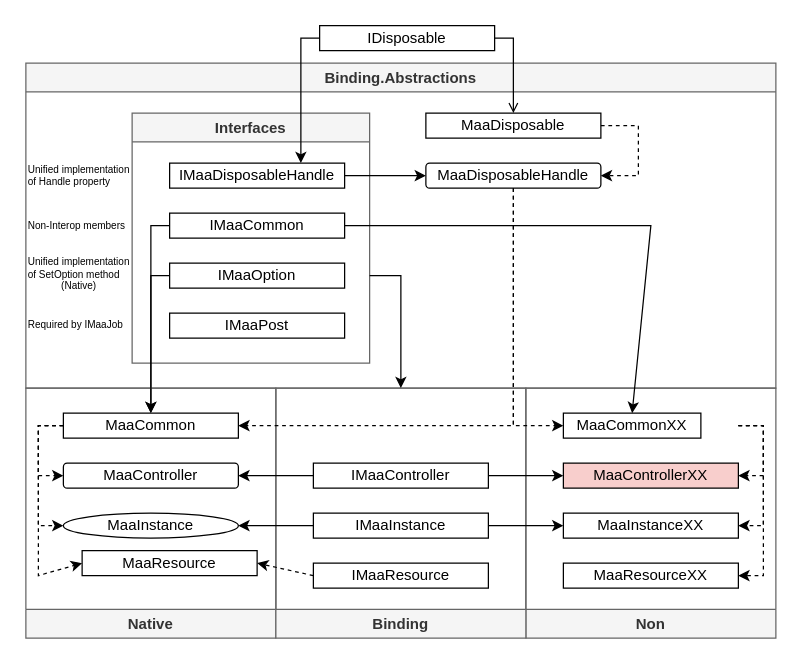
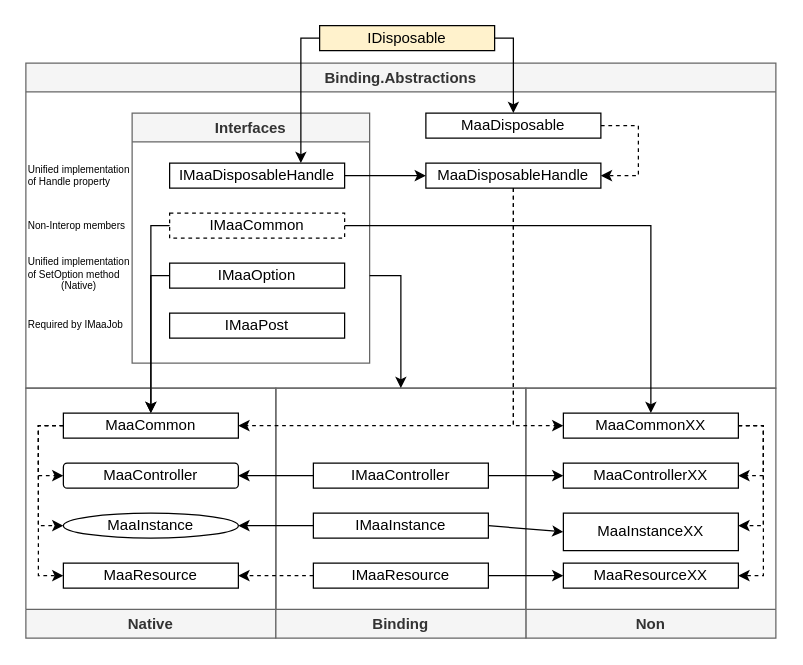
- <mxCell id="17" value="IDisposable" style="rounded=0;whiteSpace=wrap;html=1;" vertex="1" parent="1"><mxGeometry x="255" y="20" width="140" height="20" as="geometry" /></mxCell>
+ <mxCell id="17" value="IDisposable" style="rounded=0;whiteSpace=wrap;html=1;fillColor=#fff2cc;" vertex="1" parent="1"><mxGeometry x="255" y="20" width="140" height="20" as="geometry" /></mxCell>
- <mxCell id="34" value="" style="endArrow=open;html=1;entryX=0.5;entryY=0;entryDx=0;entryDy=0;rounded=0;exitX=1;exitY=0.5;exitDx=0;exitDy=0;" edge="1" parent="1" source="17" target="3"><mxGeometry width="50" height="50" relative="1" as="geometry"><mxPoint x="476" y="-5" as="sourcePoint" /><mxPoint x="440" y="85" as="targetPoint" /><Array as="points"><mxPoint x="410" y="30" /></Array></mxGeometry></mxCell>
+ <mxCell id="34" value="" style="endArrow=classic;html=1;entryX=0.5;entryY=0;entryDx=0;entryDy=0;rounded=0;exitX=1;exitY=0.5;exitDx=0;exitDy=0;" edge="1" parent="1" source="17" target="3"><mxGeometry width="50" height="50" relative="1" as="geometry"><mxPoint x="476" y="-5" as="sourcePoint" /><mxPoint x="440" y="85" as="targetPoint" /><Array as="points"><mxPoint x="410" y="30" /></Array></mxGeometry></mxCell>
- <mxCell id="4" value="MaaDisposableHandle" style="whiteSpace=wrap;html=1;rounded=1;" vertex="1" parent="2"><mxGeometry x="320" y="80" width="140" height="20" as="geometry" /></mxCell>
+ <mxCell id="4" value="MaaDisposableHandle" style="rounded=0;whiteSpace=wrap;html=1;" vertex="1" parent="2"><mxGeometry x="320" y="80" width="140" height="20" as="geometry" /></mxCell>
- <mxCell id="8" value="IMaaCommon" style="rounded=0;whiteSpace=wrap;html=1;" vertex="1" parent="6"><mxGeometry x="30" y="80" width="140" height="20" as="geometry" /></mxCell>
+ <mxCell id="8" value="IMaaCommon" style="rounded=0;whiteSpace=wrap;html=1;dashed=1;" vertex="1" parent="6"><mxGeometry x="30" y="80" width="140" height="20" as="geometry" /></mxCell>
- <mxCell id="26" value="MaaCommonXX" style="rounded=0;whiteSpace=wrap;html=1;" vertex="1" parent="25"><mxGeometry x="30" y="20" width="110" height="20" as="geometry" /></mxCell>
+ <mxCell id="26" value="MaaCommonXX" style="rounded=0;whiteSpace=wrap;html=1;" vertex="1" parent="25"><mxGeometry x="30" y="20" width="140" height="20" as="geometry" /></mxCell>
- <mxCell id="27" value="MaaControllerXX" style="rounded=0;whiteSpace=wrap;html=1;fillColor=#f8cecc;" vertex="1" parent="25"><mxGeometry x="30" y="60" width="140" height="20" as="geometry" /></mxCell>
+ <mxCell id="27" value="MaaControllerXX" style="rounded=0;whiteSpace=wrap;html=1;" vertex="1" parent="25"><mxGeometry x="30" y="60" width="140" height="20" as="geometry" /></mxCell>
- <mxCell id="29" value="MaaInstanceXX" style="rounded=0;whiteSpace=wrap;html=1;" vertex="1" parent="25"><mxGeometry x="30" y="100" width="140" height="20" as="geometry" /></mxCell>
+ <mxCell id="29" value="MaaInstanceXX" style="rounded=0;whiteSpace=wrap;html=1;" vertex="1" parent="25"><mxGeometry x="30" y="100" width="140" height="30" as="geometry" /></mxCell>
- <mxCell id="21" value="MaaResource" style="rounded=0;whiteSpace=wrap;html=1;" vertex="1" parent="18"><mxGeometry x="45" y="130" width="140" height="20" as="geometry" /></mxCell>
+ <mxCell id="21" value="MaaResource" style="rounded=0;whiteSpace=wrap;html=1;" vertex="1" parent="18"><mxGeometry x="30" y="140" width="140" height="20" as="geometry" /></mxCell>
+ <mxCell id="45" value="" style="endArrow=classic;html=1;entryX=0;entryY=0.5;entryDx=0;entryDy=0;exitX=1;exitY=0.5;exitDx=0;exitDy=0;" edge="1" parent="1" source="37" target="28"><mxGeometry width="50" height="50" relative="1" as="geometry"><mxPoint x="400" y="430" as="sourcePoint" /><mxPoint x="460" y="430" as="targetPoint" /></mxGeometry></mxCell>
